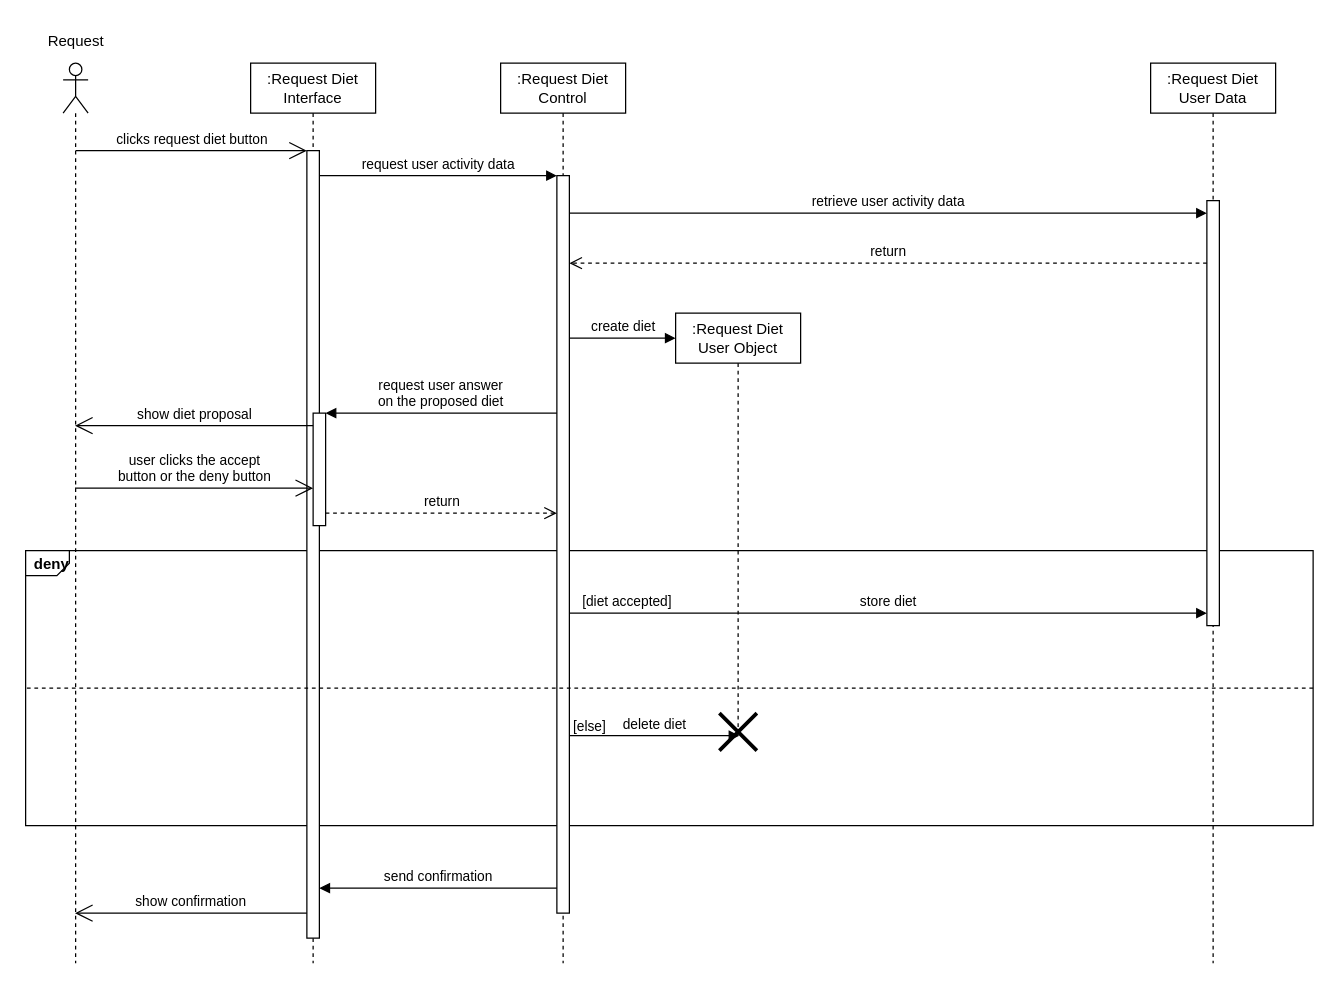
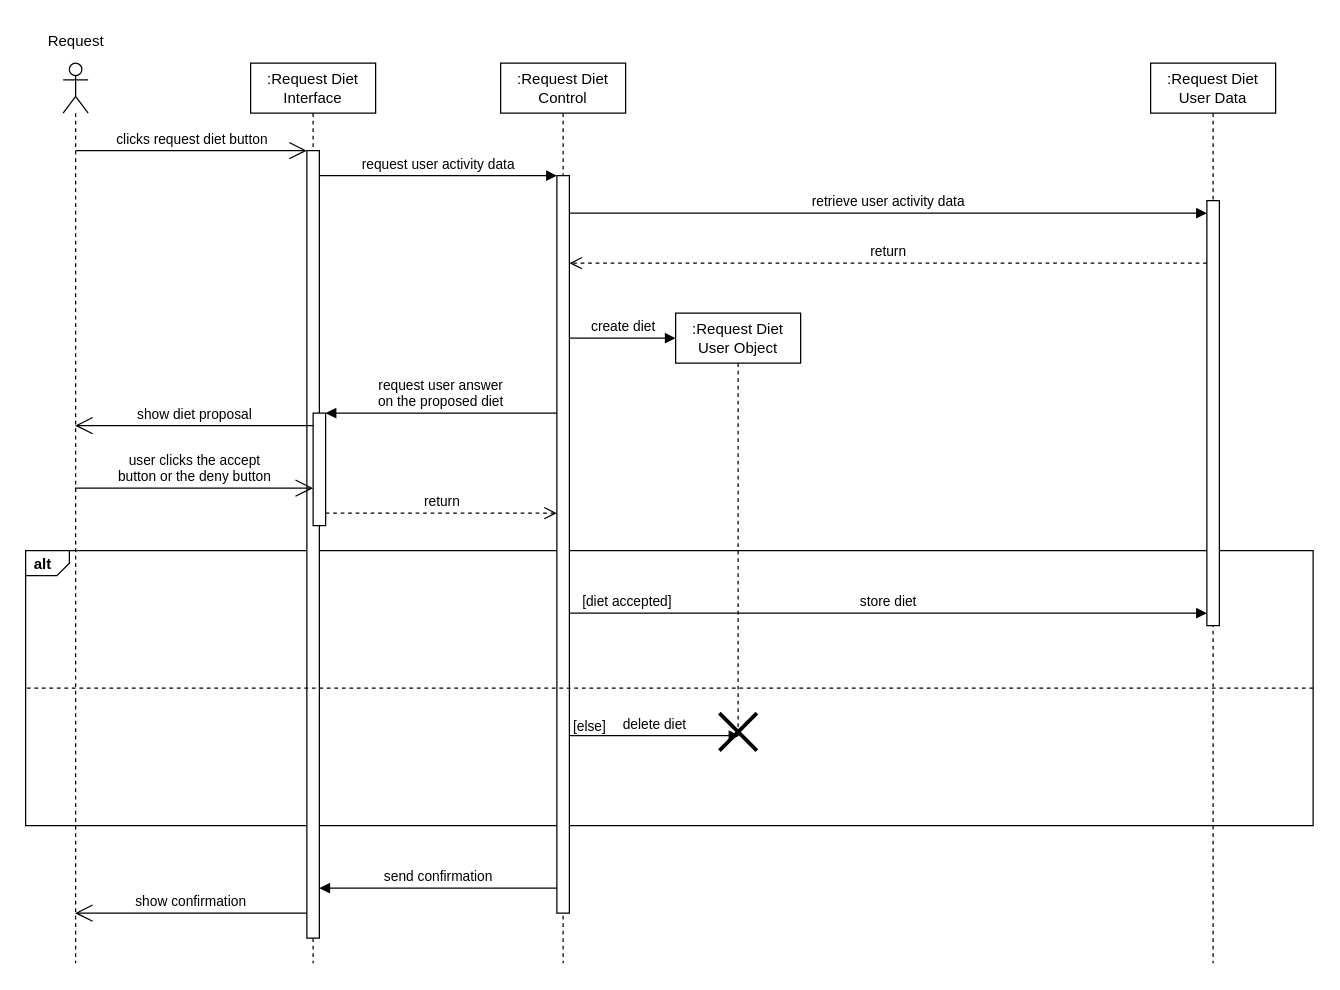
- <mxCell id="2" value="deny" style="strokeColor=inherit;fillColor=inherit;gradientColor=inherit;html=1;shape=mxgraph.sysml.package;labelX=35;fontStyle=1;align=left;verticalAlign=top;spacingLeft=5;spacingTop=-3;" parent="1" vertex="1"><mxGeometry x="20" y="440" width="1030" height="220" as="geometry" /></mxCell>
+ <mxCell id="2" value="alt" style="strokeColor=inherit;fillColor=inherit;gradientColor=inherit;html=1;shape=mxgraph.sysml.package;labelX=35;fontStyle=1;align=left;verticalAlign=top;spacingLeft=5;spacingTop=-3;" parent="1" vertex="1"><mxGeometry x="20" y="440" width="1030" height="220" as="geometry" /></mxCell>
